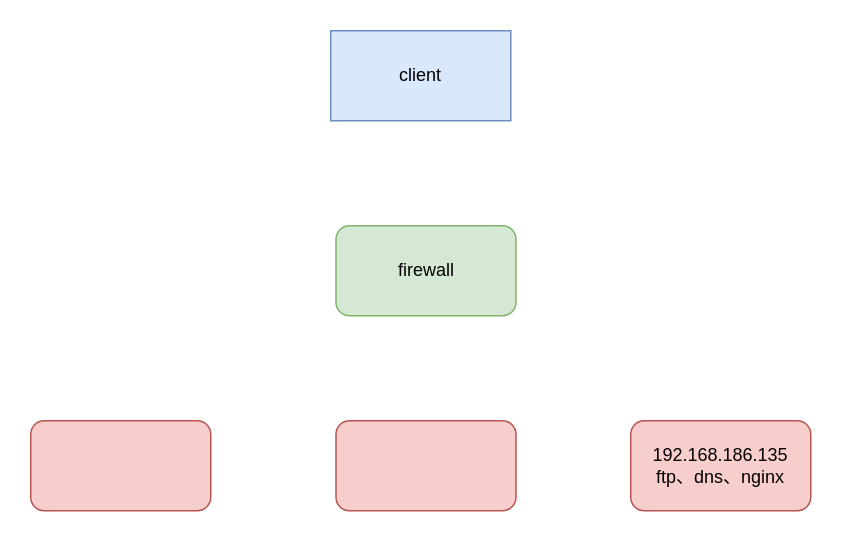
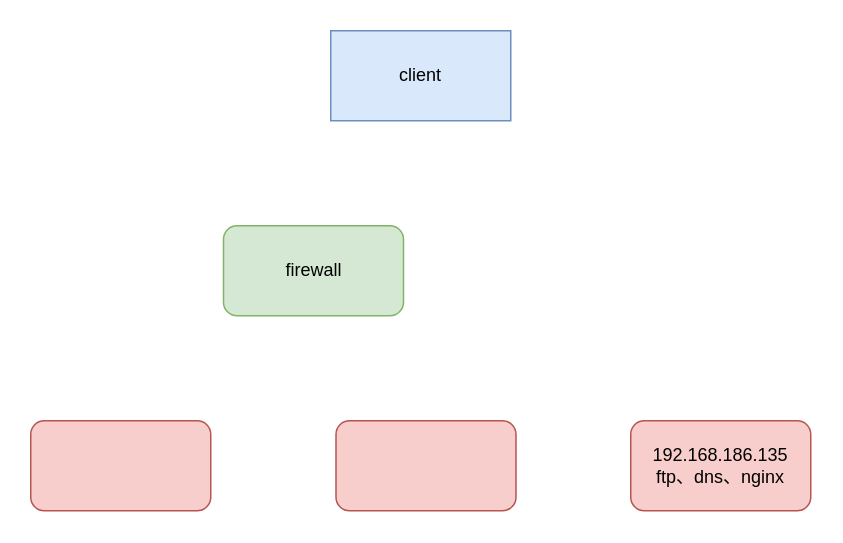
- <mxCell id="6" value="firewall" style="rounded=1;whiteSpace=wrap;html=1;fillColor=#d5e8d4;strokeColor=#82b366;" vertex="1" parent="1"><mxGeometry x="223.5" y="150" width="120" height="60" as="geometry" /></mxCell>
+ <mxCell id="6" value="firewall" style="rounded=1;whiteSpace=wrap;html=1;fillColor=#d5e8d4;strokeColor=#82b366;" vertex="1" parent="1"><mxGeometry x="148.5" y="150" width="120" height="60" as="geometry" /></mxCell>
